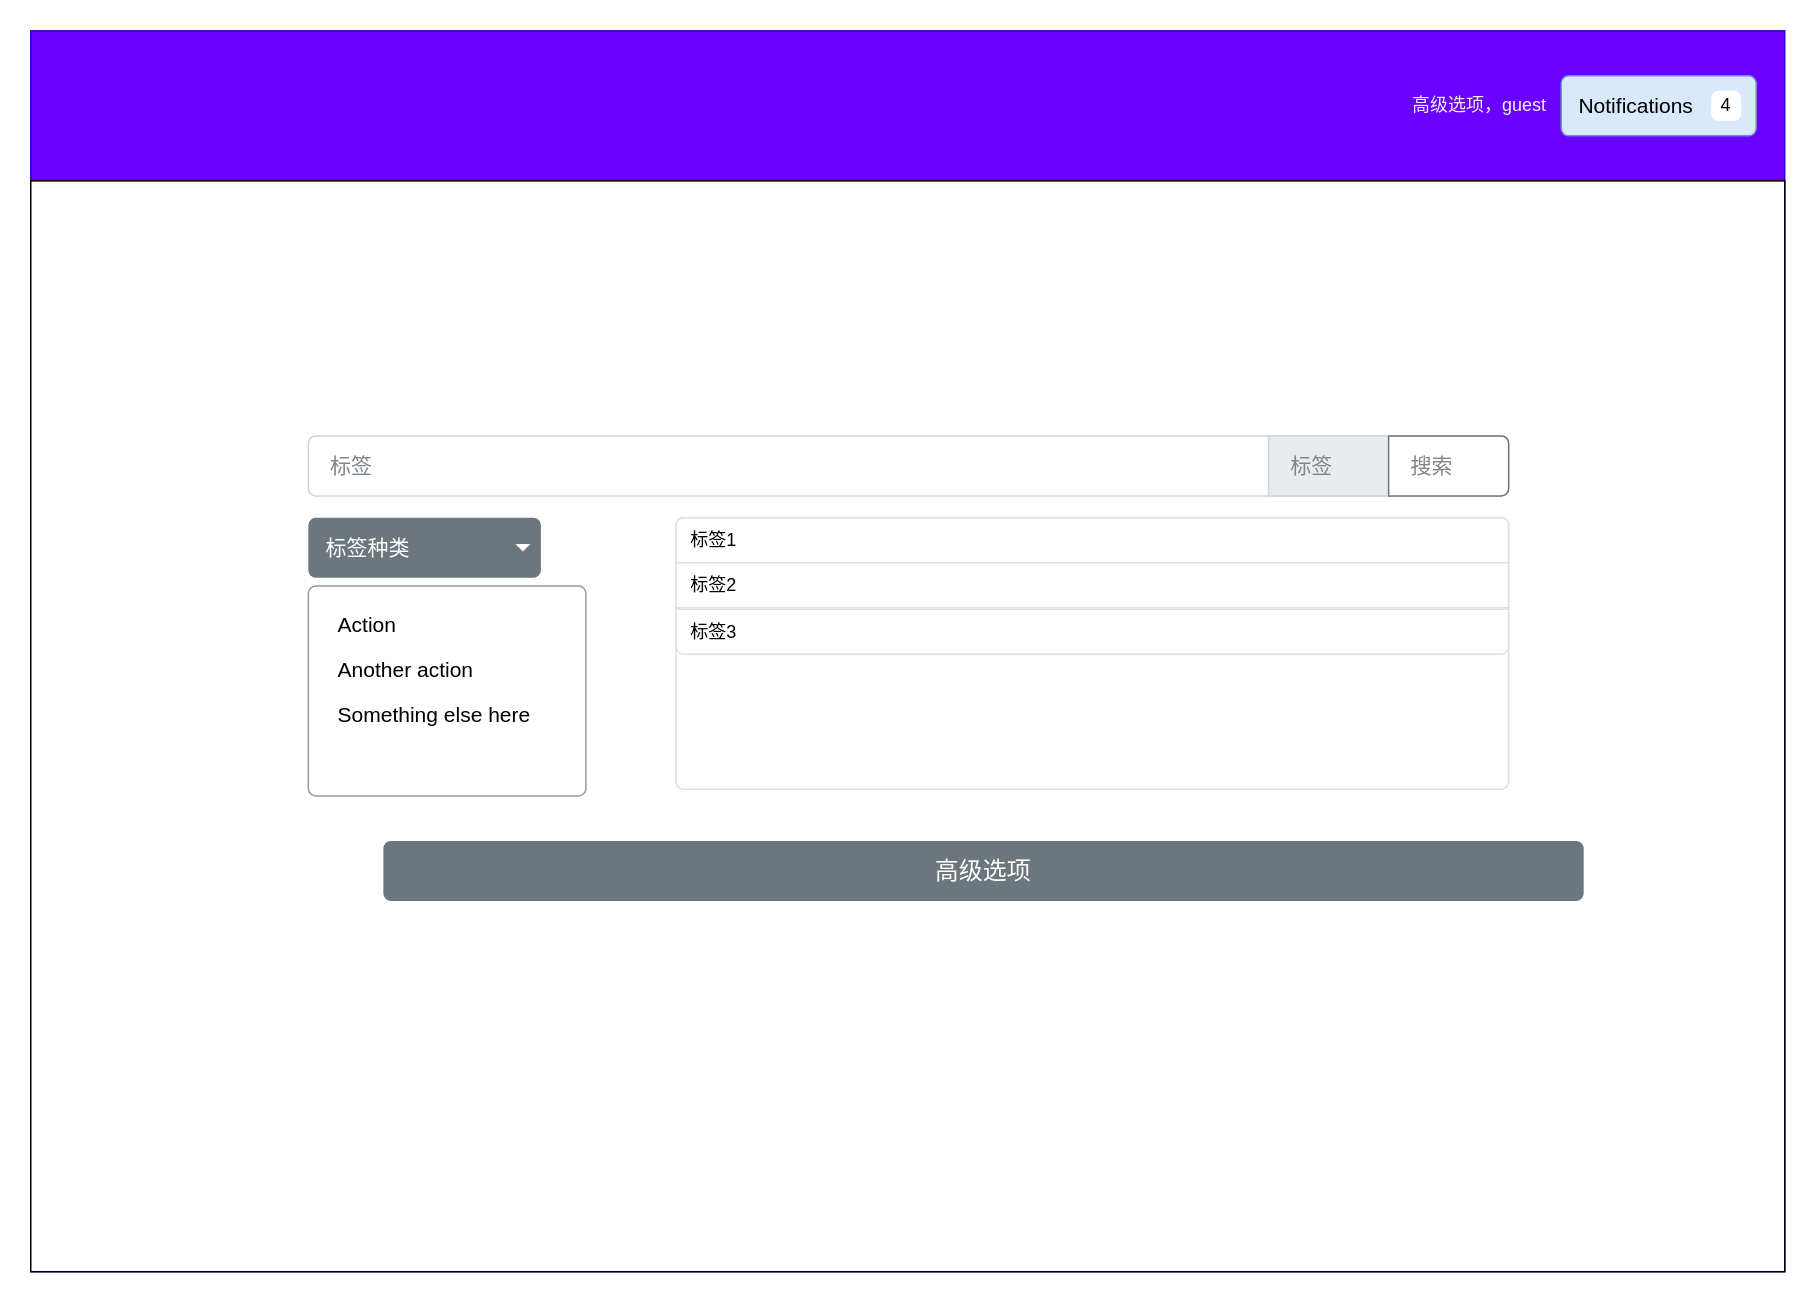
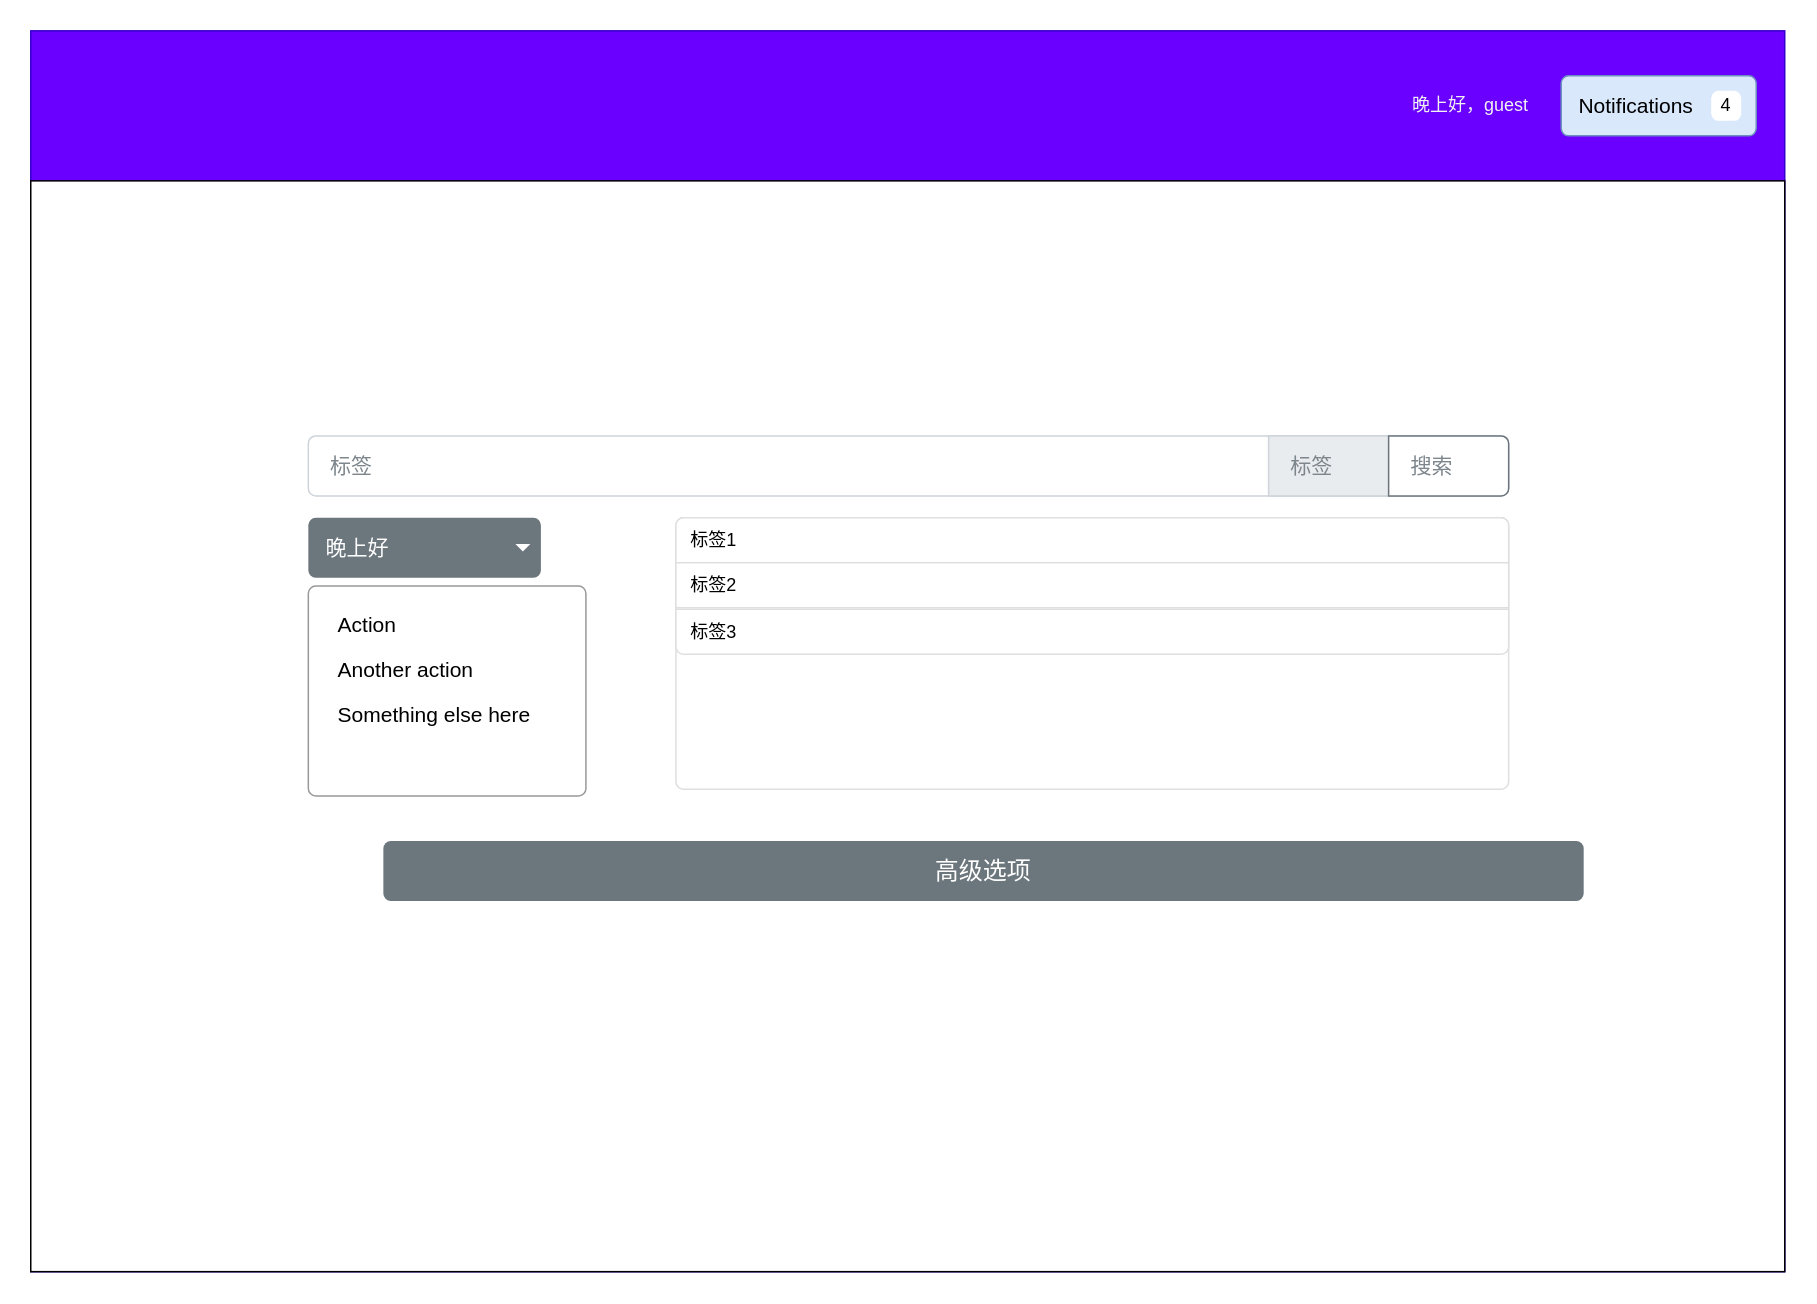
- <mxCell id="6" value="高级选项，guest" style="text;strokeColor=none;align=left;fillColor=none;html=1;verticalAlign=middle;whiteSpace=wrap;rounded=0;fontSize=12;fontColor=#F2F2F2;" vertex="1" parent="1"><mxGeometry x="939" y="55" width="250" height="30" as="geometry" /></mxCell>
+ <mxCell id="6" value="晚上好，guest" style="text;strokeColor=none;align=left;fillColor=none;html=1;verticalAlign=middle;whiteSpace=wrap;rounded=0;fontSize=12;fontColor=#F2F2F2;" vertex="1" parent="1"><mxGeometry x="939" y="55" width="250" height="30" as="geometry" /></mxCell>
- <mxCell id="14" value="标签种类" style="html=1;shadow=0;dashed=0;shape=mxgraph.bootstrap.rrect;rSize=5;strokeColor=none;strokeWidth=1;fillColor=#6C767D;fontColor=#ffffff;whiteSpace=wrap;align=left;verticalAlign=middle;fontStyle=0;fontSize=14;spacingLeft=10;" vertex="1" parent="1"><mxGeometry x="205" y="344.5" width="155" height="40" as="geometry" /></mxCell>
+ <mxCell id="14" value="晚上好" style="html=1;shadow=0;dashed=0;shape=mxgraph.bootstrap.rrect;rSize=5;strokeColor=none;strokeWidth=1;fillColor=#6C767D;fontColor=#ffffff;whiteSpace=wrap;align=left;verticalAlign=middle;fontStyle=0;fontSize=14;spacingLeft=10;" vertex="1" parent="1"><mxGeometry x="205" y="344.5" width="155" height="40" as="geometry" /></mxCell>
